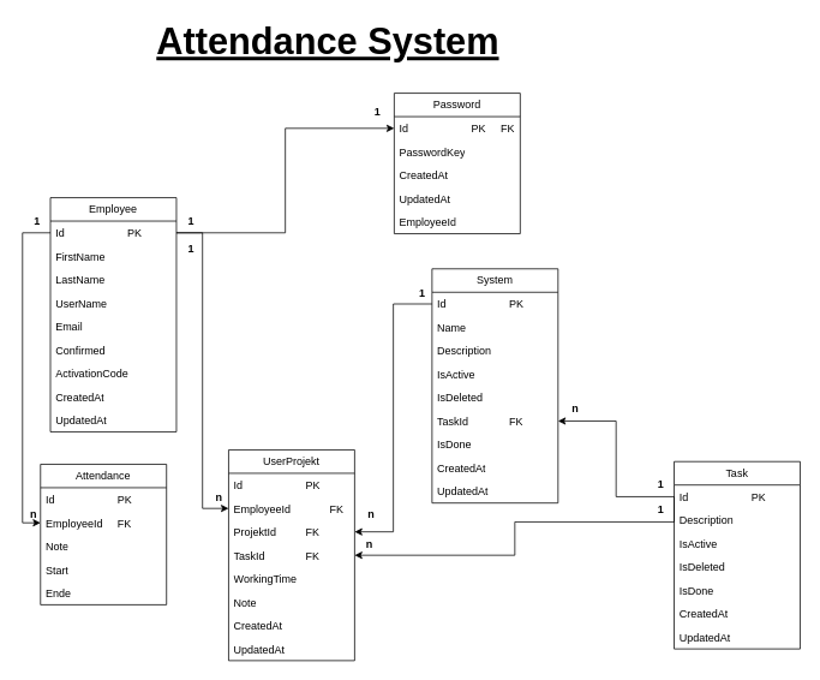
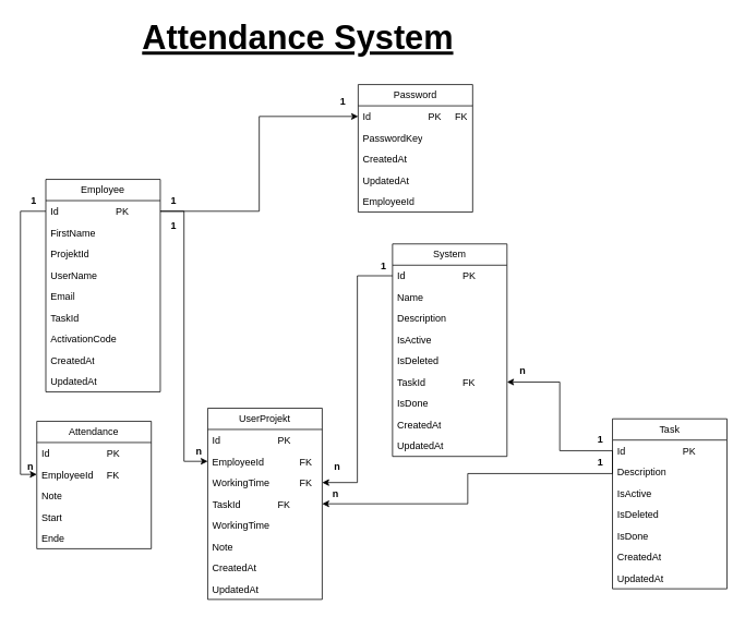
- <mxCell id="5" value="LastName" style="text;strokeColor=none;fillColor=none;align=left;verticalAlign=top;spacingLeft=4;spacingRight=4;overflow=hidden;rotatable=0;points=[[0,0.5],[1,0.5]];portConstraint=eastwest;whiteSpace=wrap;html=1;" vertex="1" parent="2"><mxGeometry y="78" width="140" height="26" as="geometry" /></mxCell>
+ <mxCell id="5" value="ProjektId" style="text;strokeColor=none;fillColor=none;align=left;verticalAlign=top;spacingLeft=4;spacingRight=4;overflow=hidden;rotatable=0;points=[[0,0.5],[1,0.5]];portConstraint=eastwest;whiteSpace=wrap;html=1;" vertex="1" parent="2"><mxGeometry y="78" width="140" height="26" as="geometry" /></mxCell>
- <mxCell id="8" value="Confirmed" style="text;strokeColor=none;fillColor=none;align=left;verticalAlign=top;spacingLeft=4;spacingRight=4;overflow=hidden;rotatable=0;points=[[0,0.5],[1,0.5]];portConstraint=eastwest;whiteSpace=wrap;html=1;" vertex="1" parent="2"><mxGeometry y="156" width="140" height="26" as="geometry" /></mxCell>
+ <mxCell id="8" value="TaskId" style="text;strokeColor=none;fillColor=none;align=left;verticalAlign=top;spacingLeft=4;spacingRight=4;overflow=hidden;rotatable=0;points=[[0,0.5],[1,0.5]];portConstraint=eastwest;whiteSpace=wrap;html=1;" vertex="1" parent="2"><mxGeometry y="156" width="140" height="26" as="geometry" /></mxCell>
- <mxCell id="46" value="ProjektId&lt;span style=&quot;white-space: pre;&quot;&gt;&#09;&lt;/span&gt;&lt;span style=&quot;white-space: pre;&quot;&gt;&#09;&lt;/span&gt;FK" style="text;strokeColor=none;fillColor=none;align=left;verticalAlign=top;spacingLeft=4;spacingRight=4;overflow=hidden;rotatable=0;points=[[0,0.5],[1,0.5]];portConstraint=eastwest;whiteSpace=wrap;html=1;" vertex="1" parent="43"><mxGeometry y="78" width="140" height="26" as="geometry" /></mxCell>
+ <mxCell id="46" value="WorkingTime&lt;span style=&quot;white-space: pre;&quot;&gt;&#09;&lt;/span&gt;&lt;span style=&quot;white-space: pre;&quot;&gt;&#09;&lt;/span&gt;FK" style="text;strokeColor=none;fillColor=none;align=left;verticalAlign=top;spacingLeft=4;spacingRight=4;overflow=hidden;rotatable=0;points=[[0,0.5],[1,0.5]];portConstraint=eastwest;whiteSpace=wrap;html=1;" vertex="1" parent="43"><mxGeometry y="78" width="140" height="26" as="geometry" /></mxCell>
